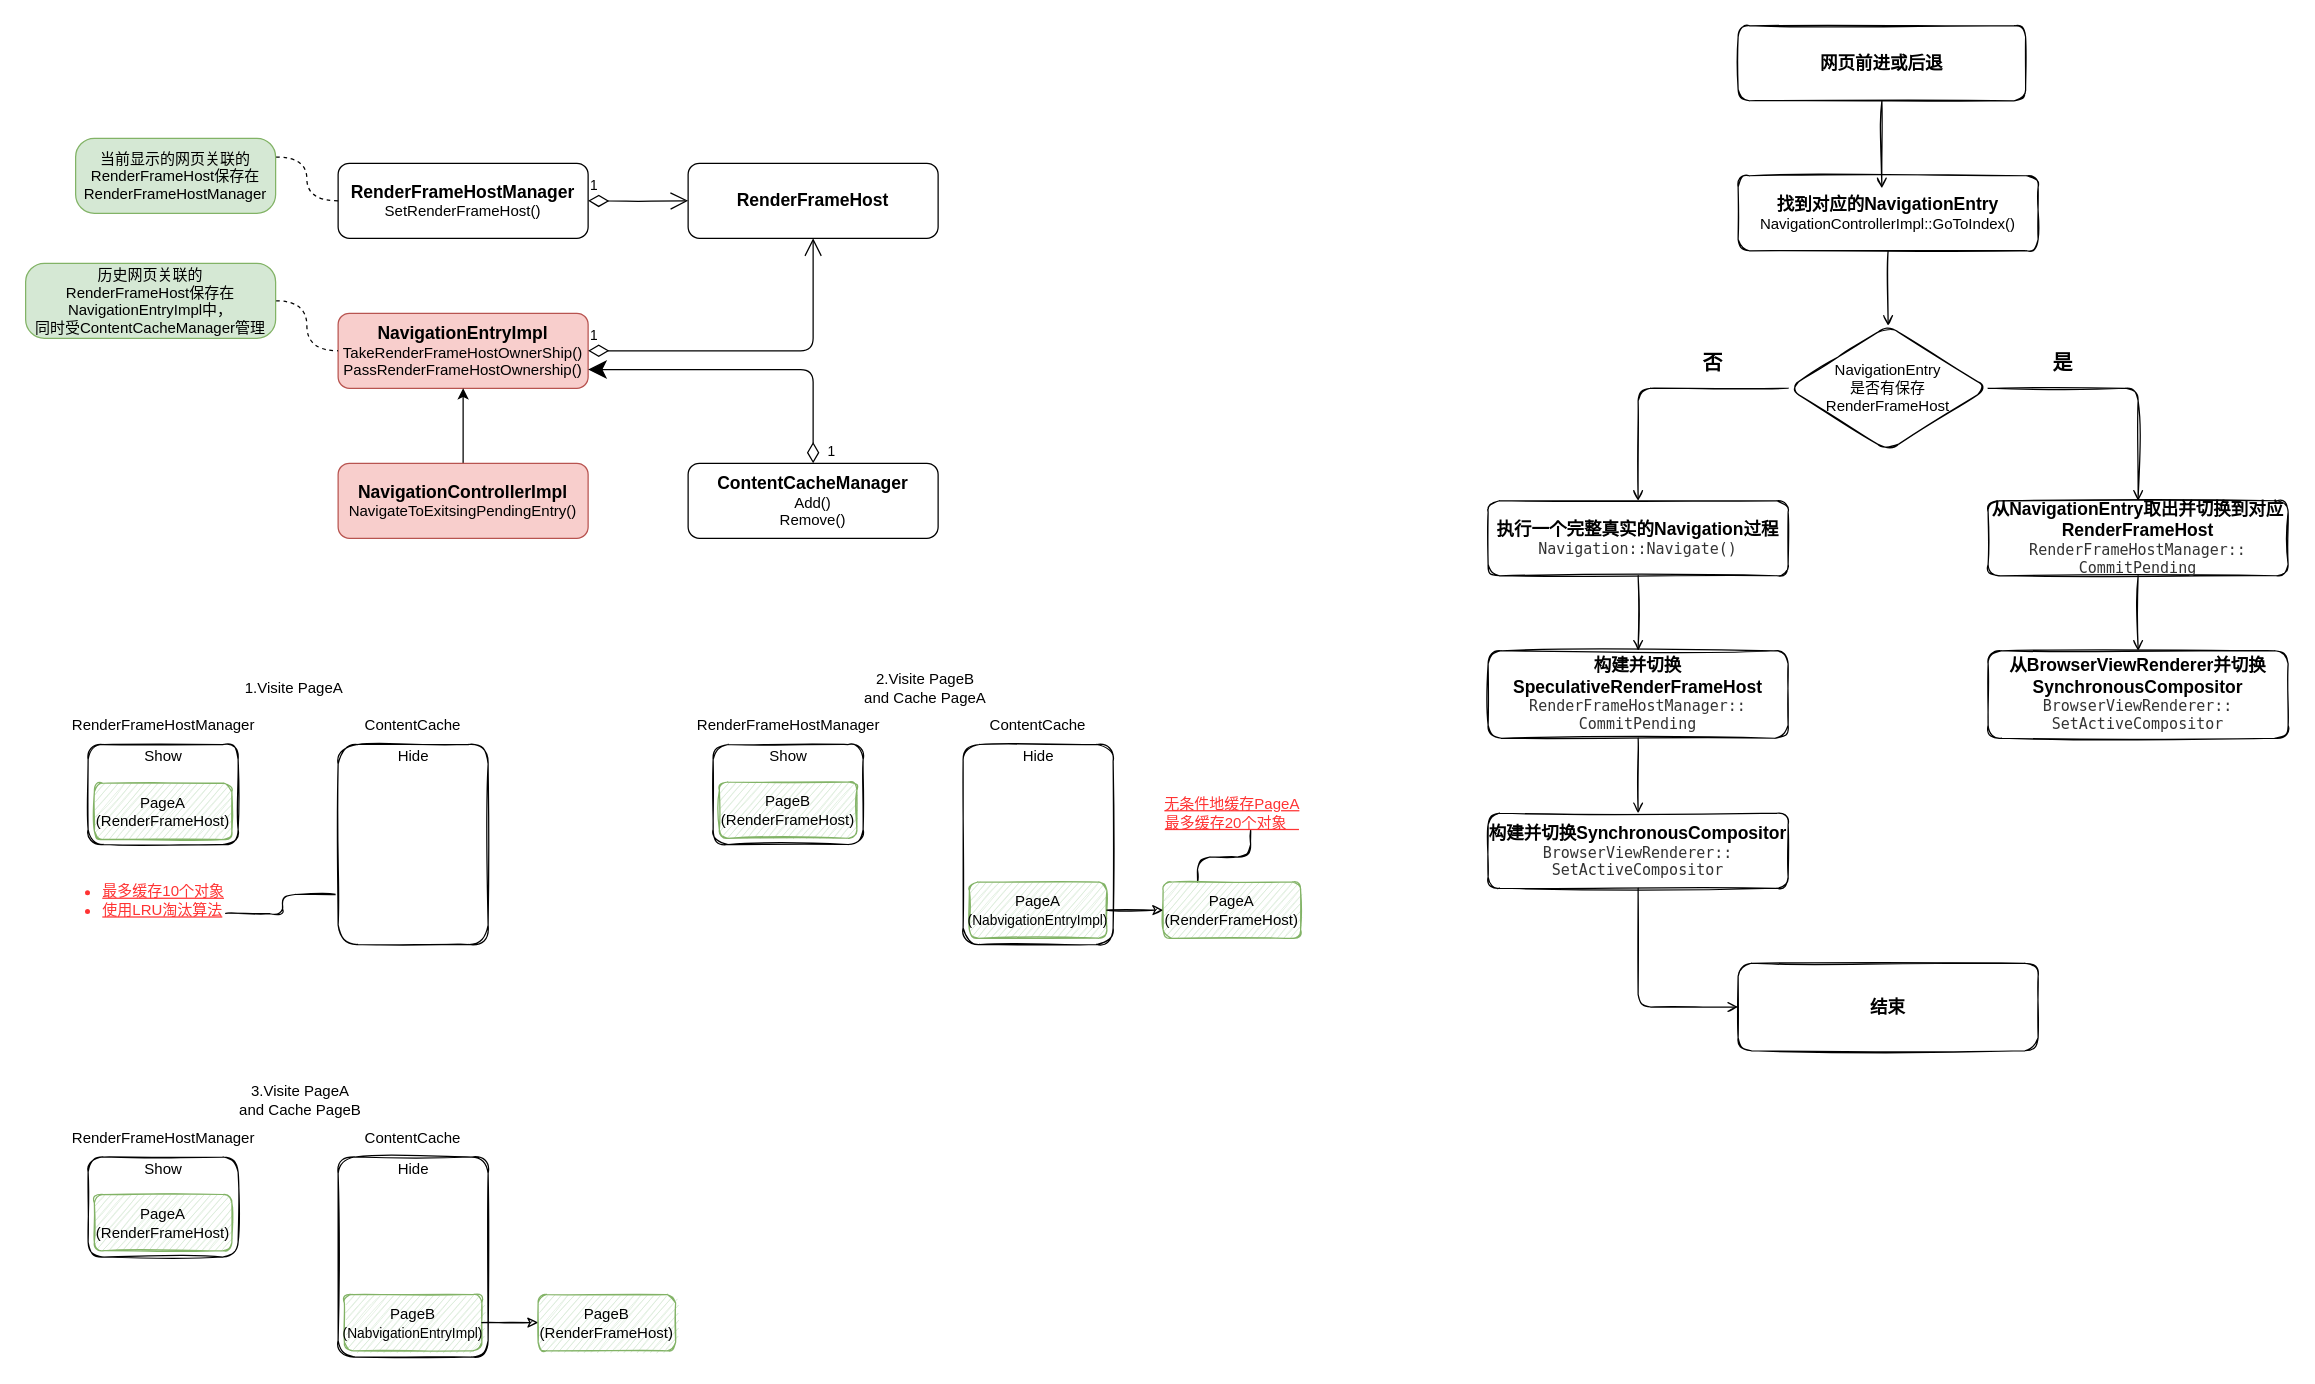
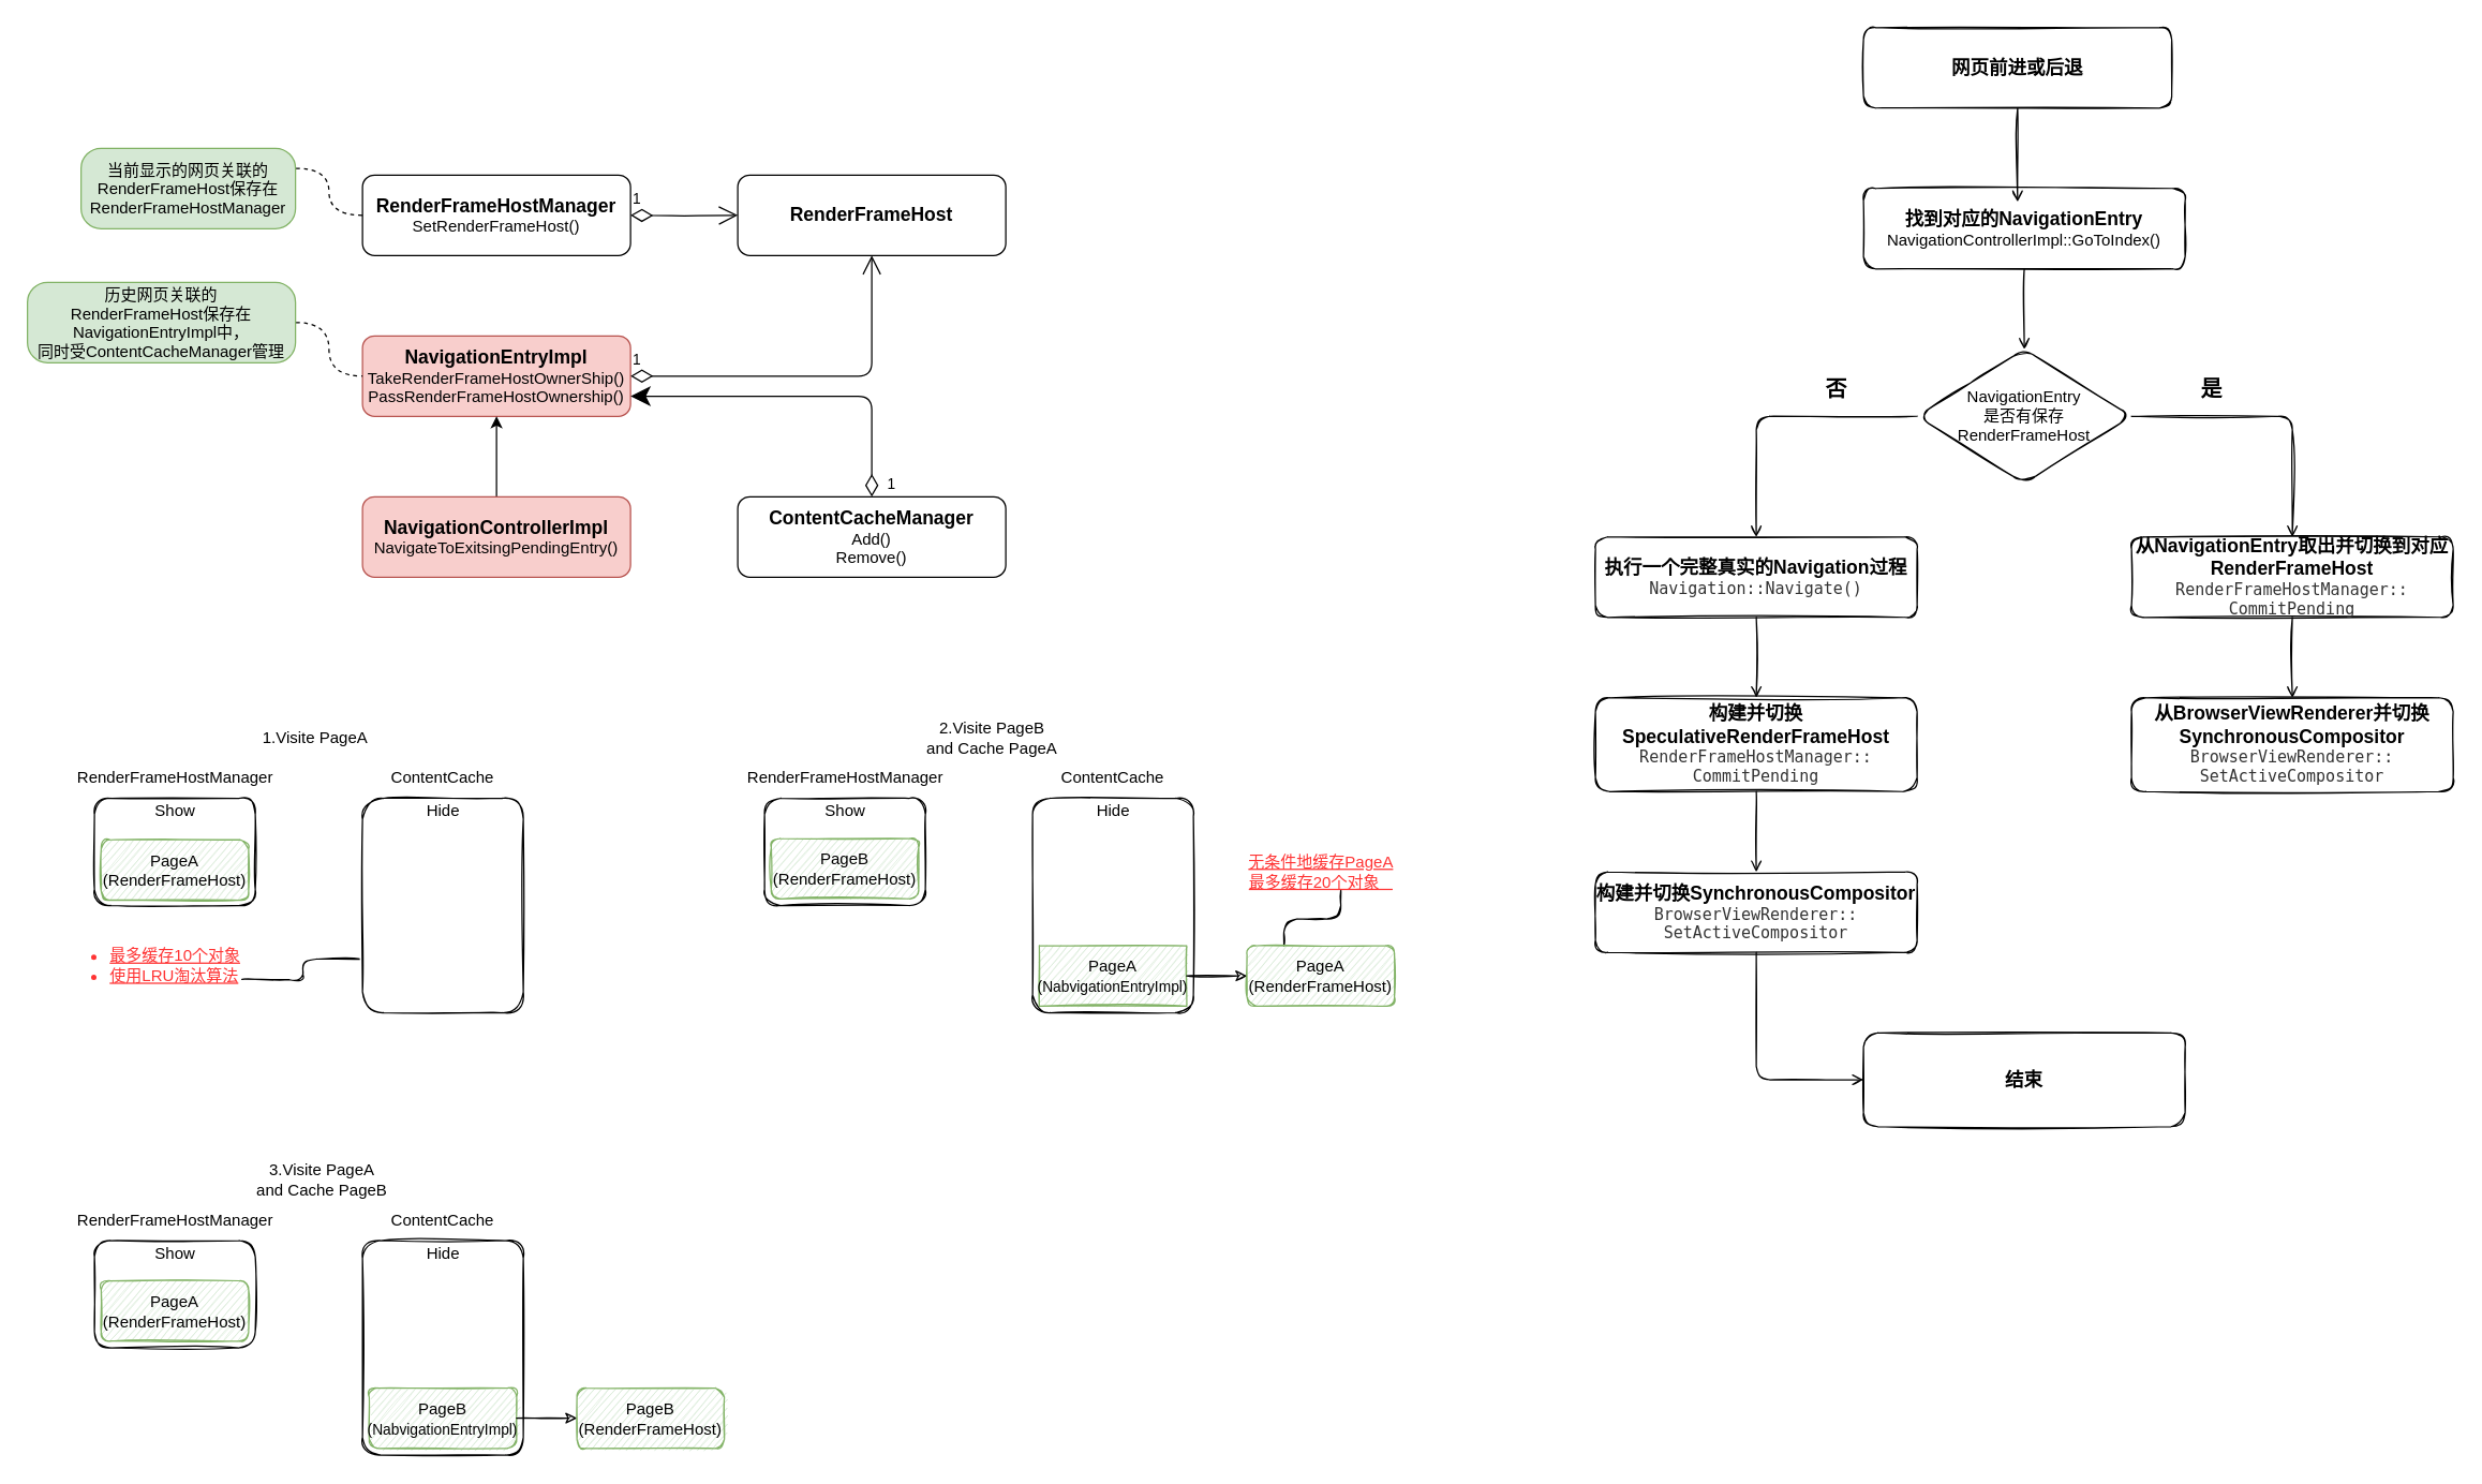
- <mxCell id="26" value="PageA&lt;br&gt;&lt;font style=&quot;font-size: 11px&quot;&gt;(NabvigationEntryImpl)&lt;/font&gt;" style="rounded=1;whiteSpace=wrap;html=1;fillColor=#d5e8d4;strokeColor=#82b366;sketch=1;" parent="18" vertex="1"><mxGeometry x="225" y="135" width="110" height="45" as="geometry" /></mxCell>
+ <mxCell id="26" value="PageA&lt;br&gt;&lt;font style=&quot;font-size: 11px&quot;&gt;(NabvigationEntryImpl)&lt;/font&gt;" style="whiteSpace=wrap;html=1;fillColor=#d5e8d4;strokeColor=#82b366;sketch=1;rounded=0;" parent="18" vertex="1"><mxGeometry x="225" y="135" width="110" height="45" as="geometry" /></mxCell>
